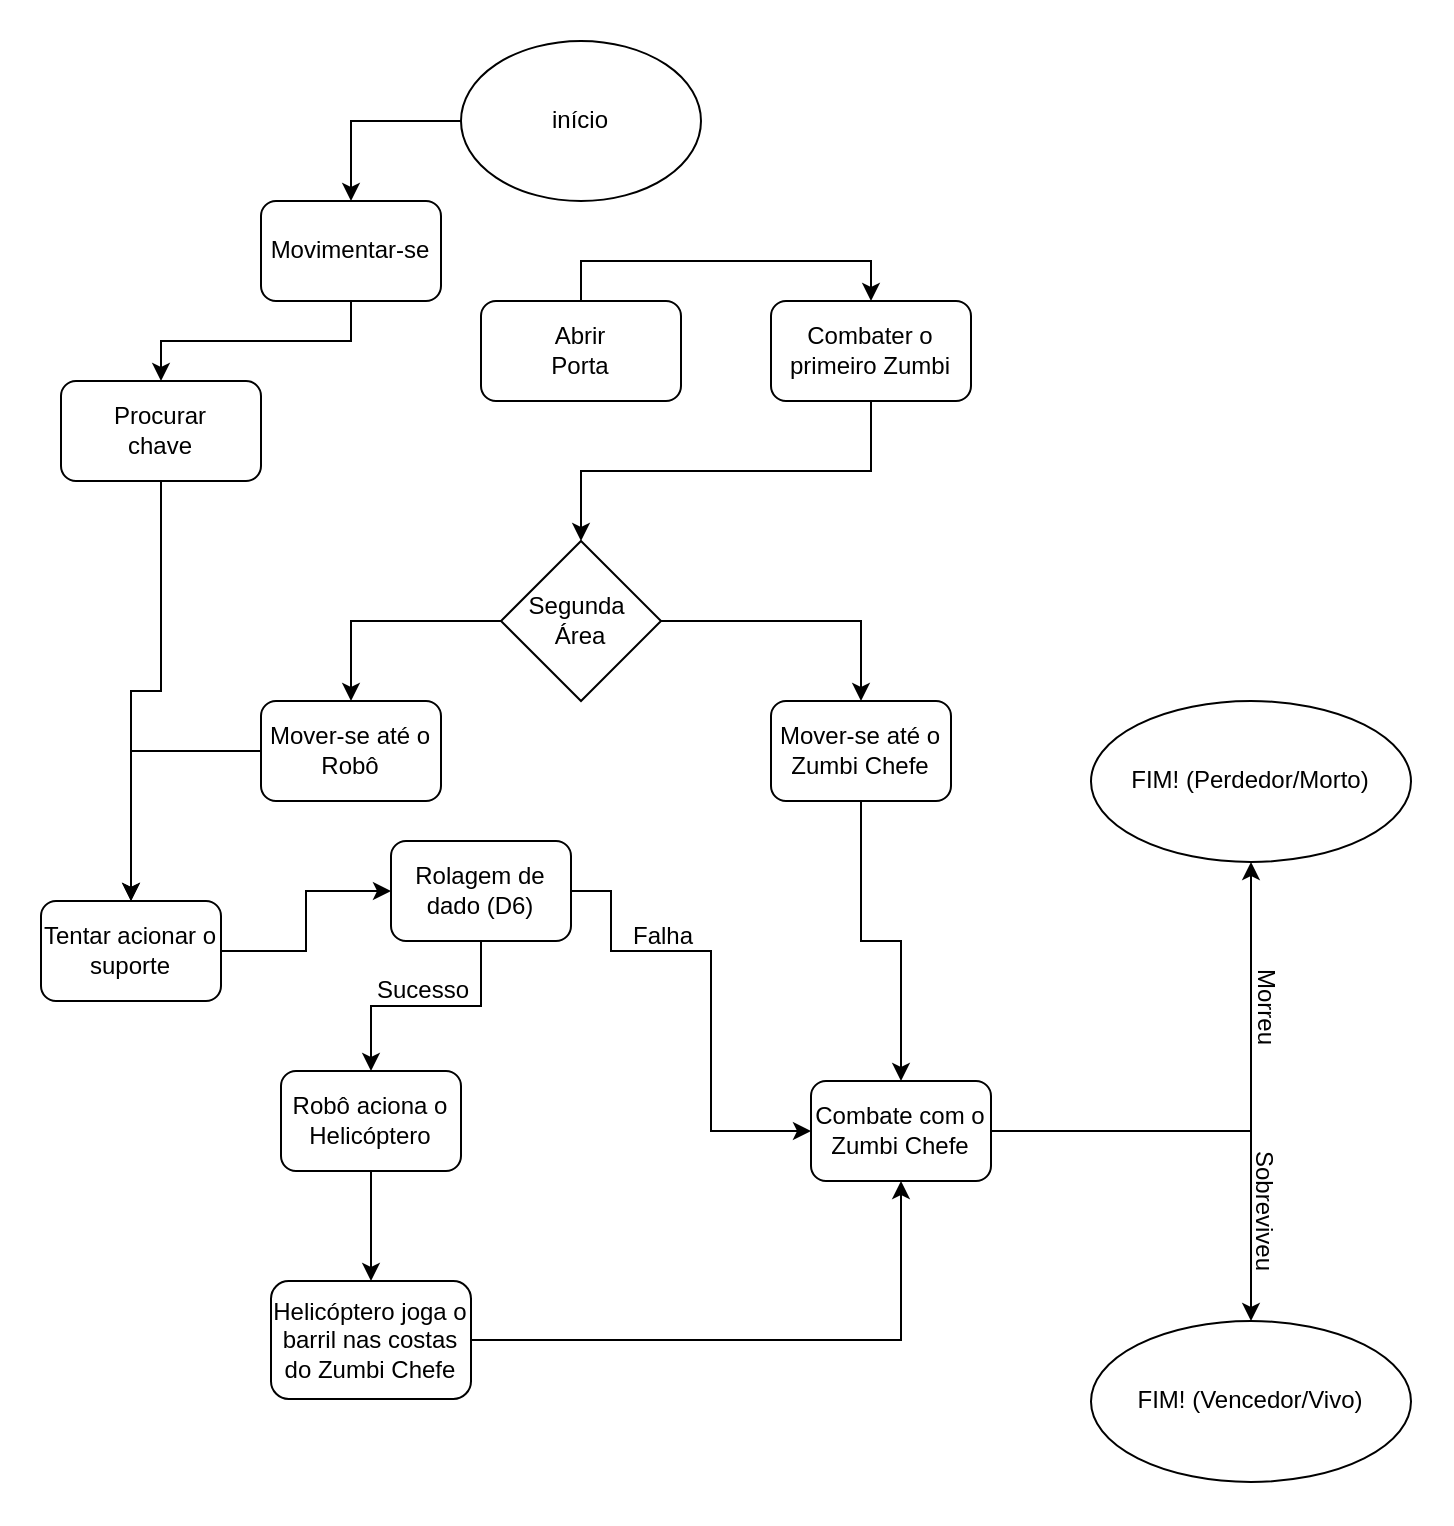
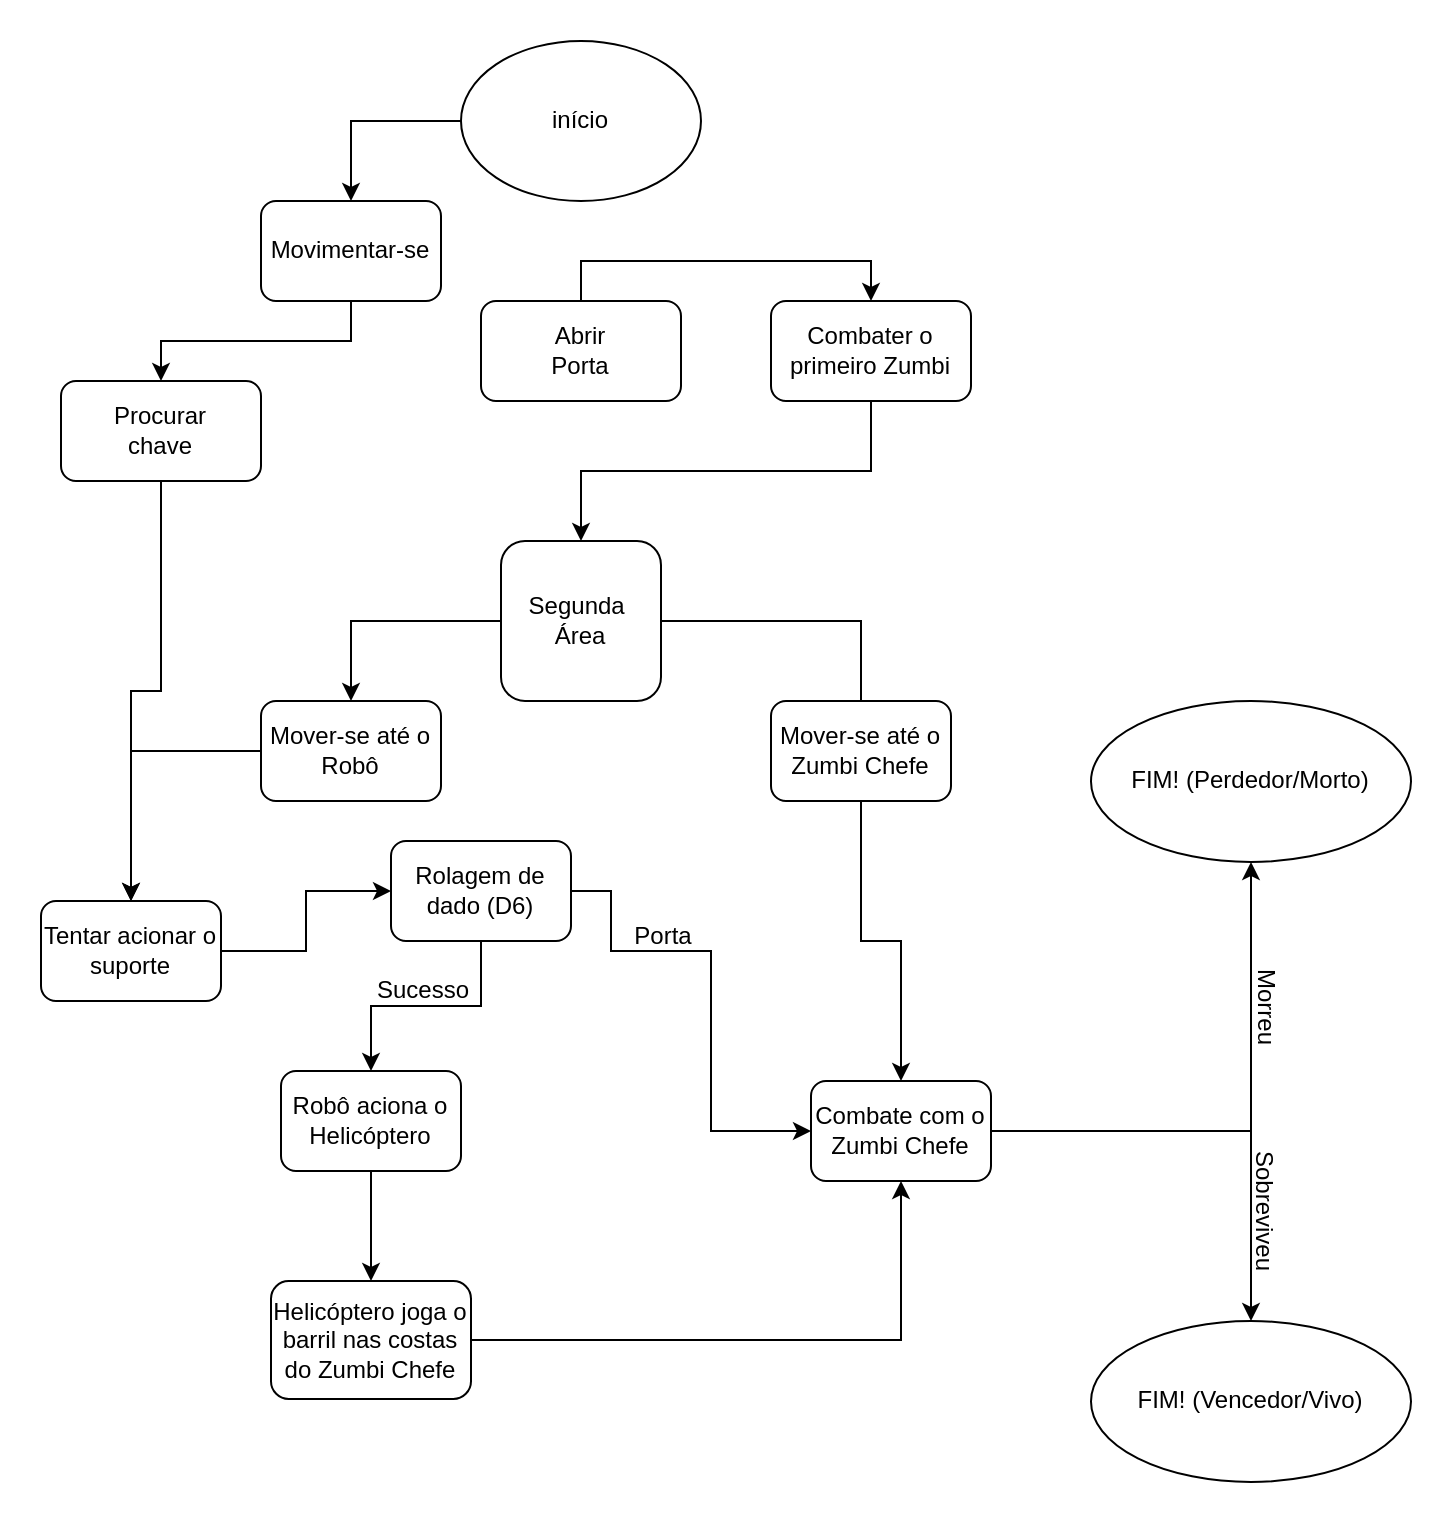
- <mxCell id="32" value="Segunda&amp;nbsp;&lt;div&gt;Área&lt;/div&gt;" style="rhombus;whiteSpace=wrap;html=1;" vertex="1" parent="1"><mxGeometry x="250" y="270" width="80" height="80" as="geometry" /></mxCell>
+ <mxCell id="32" value="Segunda&amp;nbsp;&lt;div&gt;Área&lt;/div&gt;" style="whiteSpace=wrap;html=1;rounded=1;" vertex="1" parent="1"><mxGeometry x="250" y="270" width="80" height="80" as="geometry" /></mxCell>
- <mxCell id="12" style="edgeStyle=orthogonalEdgeStyle;rounded=0;orthogonalLoop=1;jettySize=auto;html=1;entryX=0.5;entryY=0;entryDx=0;entryDy=0;exitX=1;exitY=0.5;exitDx=0;exitDy=0;" edge="1" parent="1" source="32" target="14"><mxGeometry relative="1" as="geometry"><mxPoint x="405" y="450" as="sourcePoint" /></mxGeometry></mxCell>
+ <mxCell id="12" style="edgeStyle=orthogonalEdgeStyle;rounded=0;orthogonalLoop=1;jettySize=auto;html=1;entryX=0.5;entryY=0;entryDx=0;entryDy=0;exitX=1;exitY=0.5;exitDx=0;exitDy=0;endArrow=none;" edge="1" parent="1" source="32" target="14"><mxGeometry relative="1" as="geometry"><mxPoint x="405" y="450" as="sourcePoint" /></mxGeometry></mxCell>
- <mxCell id="33" value="Falha" style="text;html=1;align=center;verticalAlign=middle;resizable=0;points=[];autosize=1;strokeColor=none;fillColor=none;" vertex="1" parent="1"><mxGeometry x="306" y="453" width="50" height="30" as="geometry" /></mxCell>
+ <mxCell id="33" value="Porta" style="text;html=1;align=center;verticalAlign=middle;resizable=0;points=[];autosize=1;strokeColor=none;fillColor=none;" vertex="1" parent="1"><mxGeometry x="306" y="453" width="50" height="30" as="geometry" /></mxCell>
